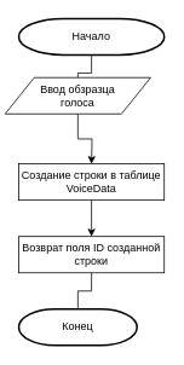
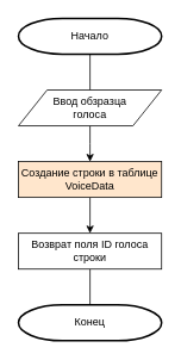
- <mxCell id="5" value="&lt;div&gt;Ввод обзразца &lt;br&gt;&lt;/div&gt;&lt;div&gt;голоса&lt;/div&gt;" style="shape=parallelogram;perimeter=parallelogramPerimeter;whiteSpace=wrap;html=1;" parent="1" vertex="1"><mxGeometry x="5" y="85" width="160" height="40" as="geometry" /></mxCell>
+ <mxCell id="5" value="&lt;div&gt;Ввод обзразца &lt;br&gt;&lt;/div&gt;&lt;div&gt;голоса&lt;/div&gt;" style="shape=parallelogram;perimeter=parallelogramPerimeter;whiteSpace=wrap;html=1;" parent="1" vertex="1"><mxGeometry x="20" y="100" width="160" height="40" as="geometry" /></mxCell>
- <mxCell id="10" value="Создание строки в таблице VoiceData" style="rounded=0;whiteSpace=wrap;html=1;" vertex="1" parent="1"><mxGeometry x="20" y="180" width="160" height="40" as="geometry" /></mxCell>
+ <mxCell id="10" value="Создание строки в таблице VoiceData" style="rounded=0;whiteSpace=wrap;html=1;fillColor=#ffe6cc;" vertex="1" parent="1"><mxGeometry x="20" y="180" width="160" height="40" as="geometry" /></mxCell>
- <mxCell id="8" value="Возврат поля ID созданной строки" style="rounded=0;whiteSpace=wrap;html=1;" vertex="1" parent="1"><mxGeometry x="20" y="260" width="160" height="40" as="geometry" /></mxCell>
+ <mxCell id="8" value="Возврат поля ID голоса строки" style="rounded=0;whiteSpace=wrap;html=1;" vertex="1" parent="1"><mxGeometry x="20" y="260" width="160" height="40" as="geometry" /></mxCell>
- <mxCell id="6" value="Конец" style="strokeWidth=2;html=1;shape=mxgraph.flowchart.terminator;whiteSpace=wrap;" parent="1" vertex="1"><mxGeometry x="20" y="340" width="130" height="40" as="geometry" /></mxCell>
+ <mxCell id="6" value="Конец" style="strokeWidth=2;html=1;shape=mxgraph.flowchart.terminator;whiteSpace=wrap;" parent="1" vertex="1"><mxGeometry x="20" y="340" width="160" height="40" as="geometry" /></mxCell>
